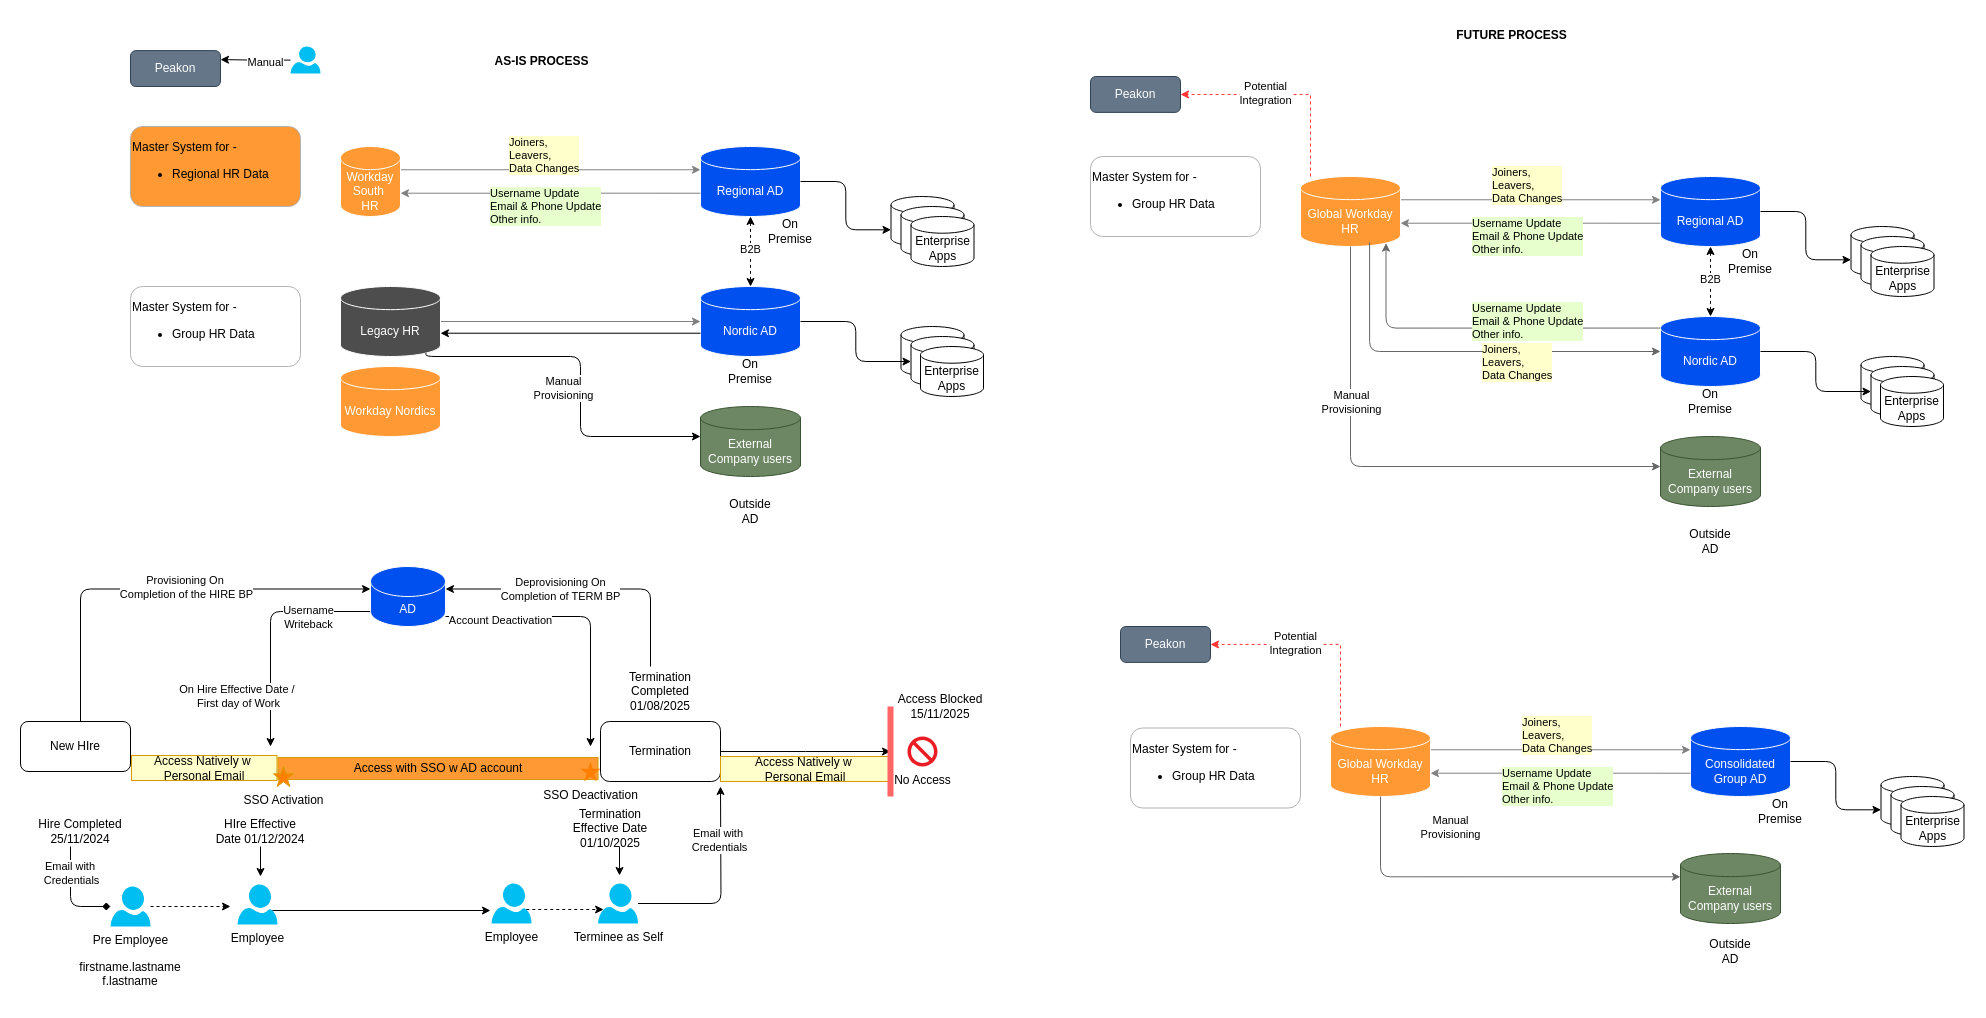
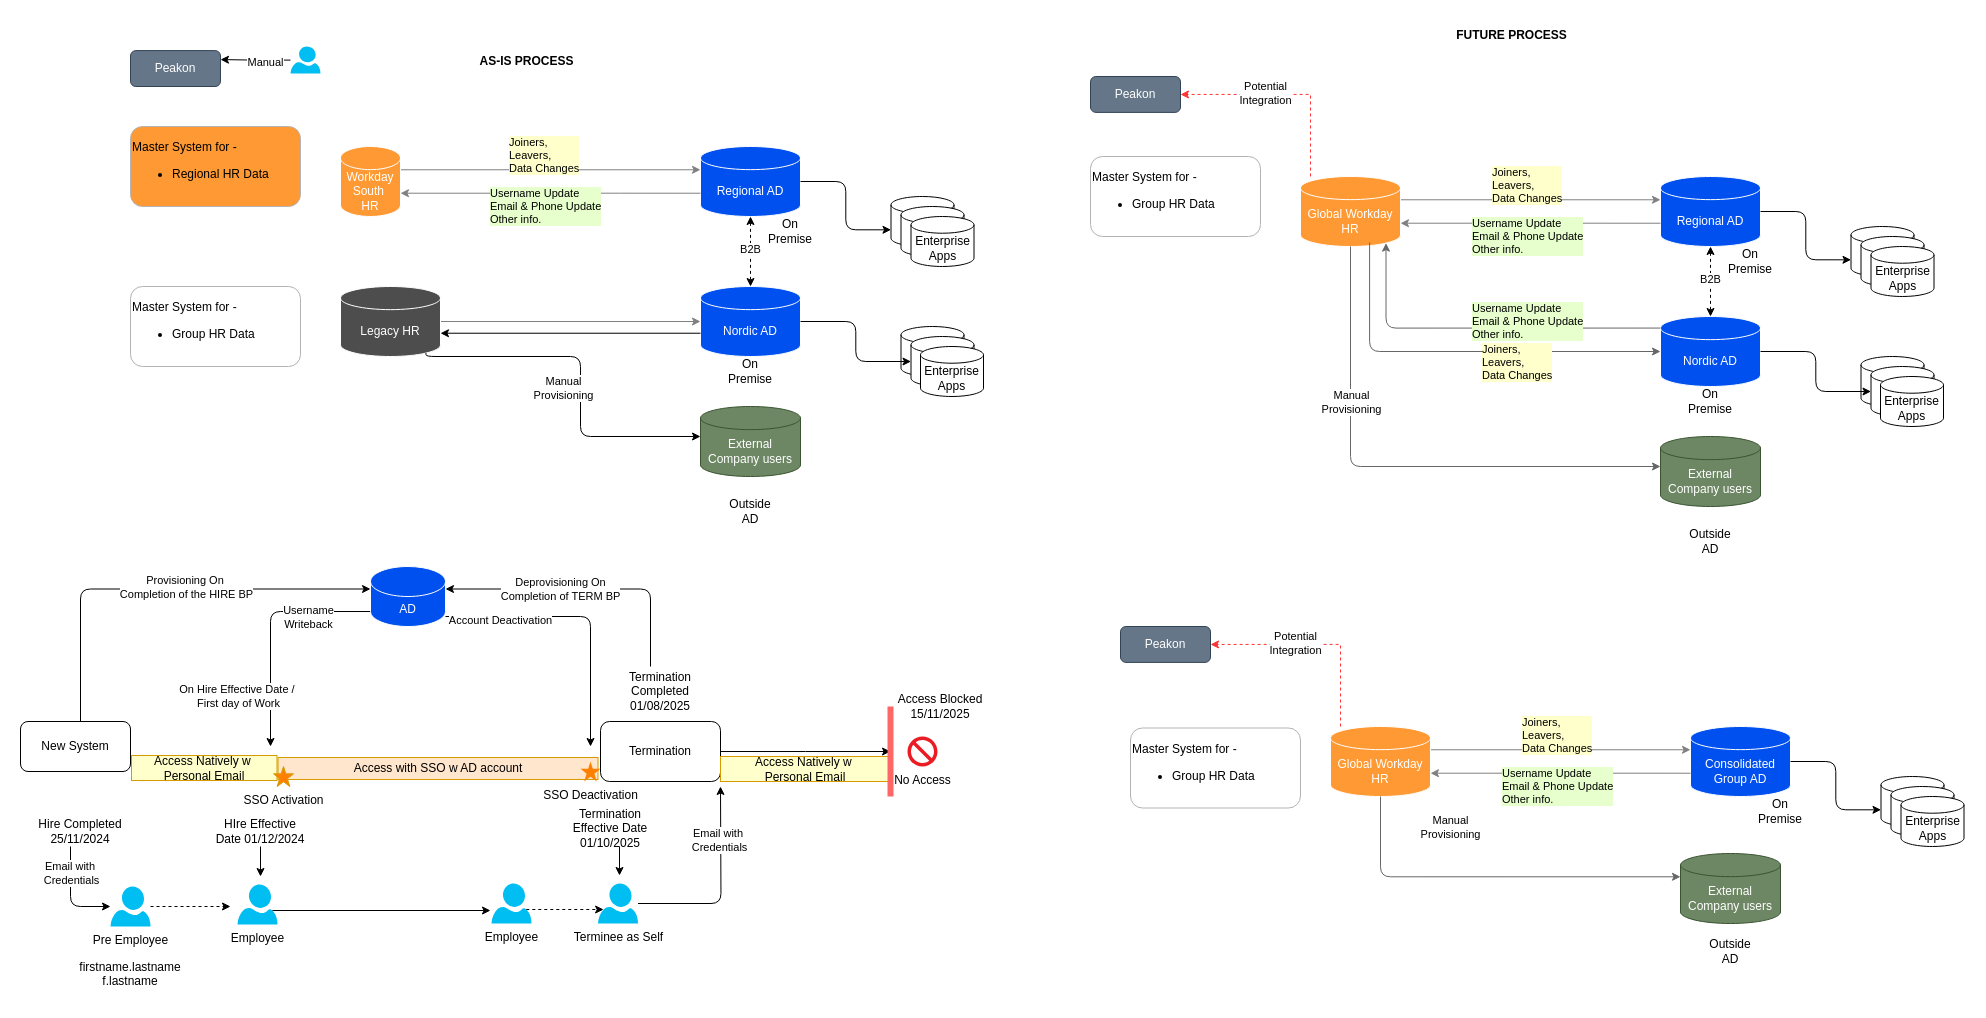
- <mxCell id="71" value="AS-IS PROCESS" style="text;html=1;align=center;verticalAlign=middle;whiteSpace=wrap;rounded=0;fontStyle=1" vertex="1" parent="1"><mxGeometry x="484.5" y="46" width="113" height="30" as="geometry" /></mxCell>
+ <mxCell id="71" value="AS-IS PROCESS" style="text;html=1;align=center;verticalAlign=middle;whiteSpace=wrap;rounded=0;fontStyle=1" vertex="1" parent="1"><mxGeometry x="469.5" y="46" width="113" height="30" as="geometry" /></mxCell>
- <mxCell id="57" value="&lt;font color=&quot;#ffffff&quot;&gt;Workday Nordics&lt;/font&gt;" style="shape=cylinder3;whiteSpace=wrap;html=1;boundedLbl=1;backgroundOutline=1;size=11.57;fillColor=#FF9933;strokeColor=#FFFFFF;" parent="1" vertex="1"><mxGeometry x="340" y="366" width="100" height="70" as="geometry" /></mxCell>
- <mxCell id="20" value="New HIre" style="rounded=1;whiteSpace=wrap;html=1;" parent="1" vertex="1"><mxGeometry x="20" y="721" width="110" height="50" as="geometry" /></mxCell>
+ <mxCell id="20" value="New System" style="rounded=1;whiteSpace=wrap;html=1;" parent="1" vertex="1"><mxGeometry x="20" y="721" width="110" height="50" as="geometry" /></mxCell>
- <mxCell id="43" value="Access with SSO w AD account" style="rounded=0;whiteSpace=wrap;html=1;fillColor=#ff9933;strokeColor=#d79b00;" parent="1" vertex="1"><mxGeometry x="277.5" y="757" width="320" height="22" as="geometry" /></mxCell>
+ <mxCell id="43" value="Access with SSO w AD account" style="rounded=0;whiteSpace=wrap;html=1;fillColor=#ffe6cc;strokeColor=#d79b00;" parent="1" vertex="1"><mxGeometry x="277.5" y="757" width="320" height="22" as="geometry" /></mxCell>
- <mxCell id="24" style="edgeStyle=orthogonalEdgeStyle;rounded=1;orthogonalLoop=1;jettySize=auto;html=1;curved=0;endArrow=diamond;" parent="1" source="26" target="29" edge="1"><mxGeometry relative="1" as="geometry"><Array as="points"><mxPoint x="70" y="906" /></Array></mxGeometry></mxCell>
+ <mxCell id="24" style="edgeStyle=orthogonalEdgeStyle;rounded=1;orthogonalLoop=1;jettySize=auto;html=1;curved=0;" parent="1" source="26" target="29" edge="1"><mxGeometry relative="1" as="geometry"><Array as="points"><mxPoint x="70" y="906" /></Array></mxGeometry></mxCell>
